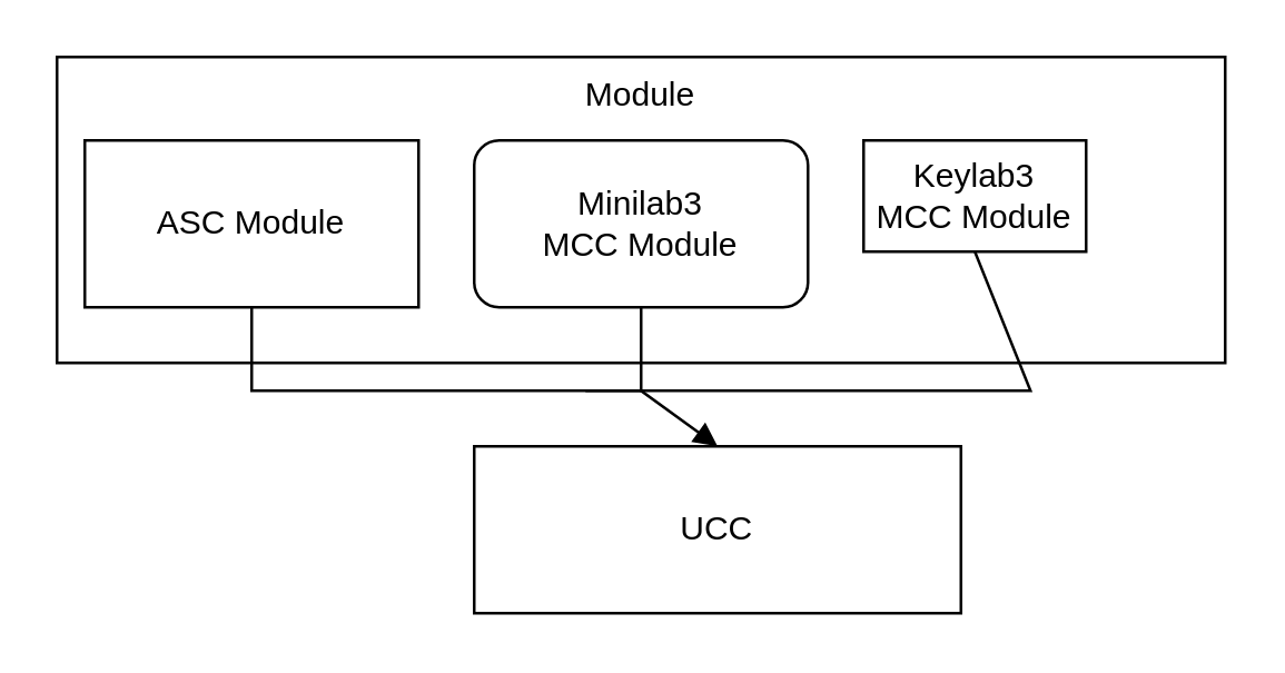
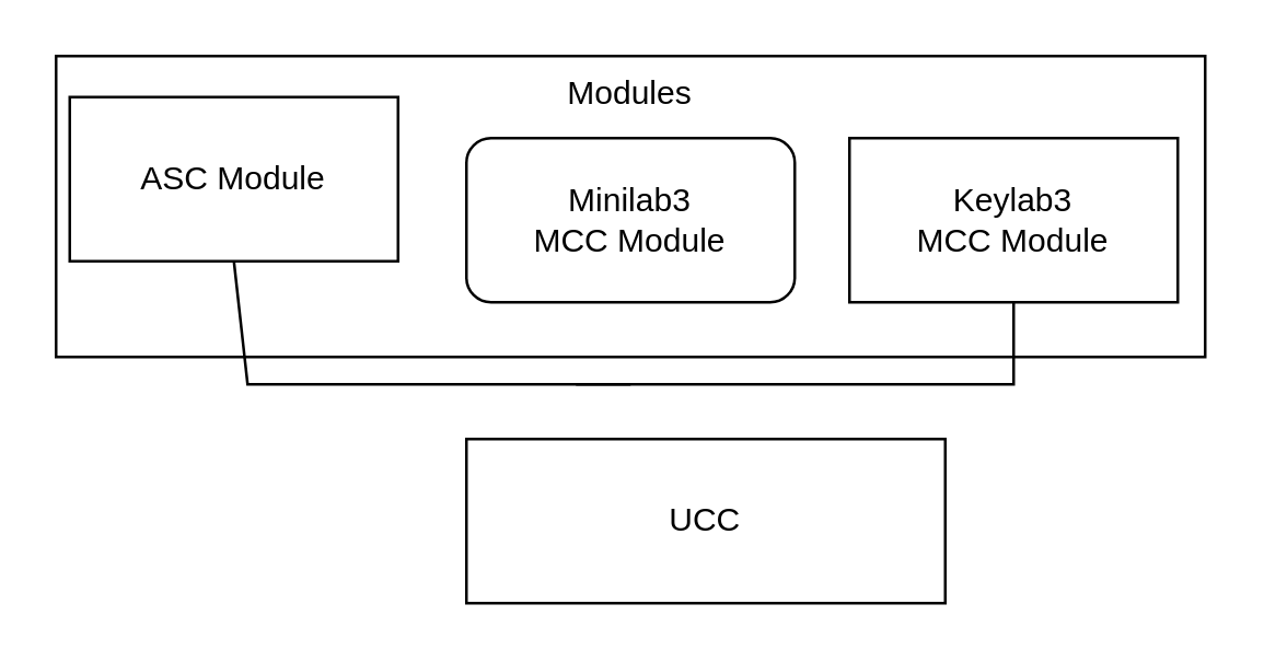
- <mxCell id="2" value="Module" style="whiteSpace=wrap;html=1;verticalAlign=top;" parent="1" vertex="1"><mxGeometry x="20" y="20" width="420" height="110" as="geometry" /></mxCell>
+ <mxCell id="2" value="Modules" style="whiteSpace=wrap;html=1;verticalAlign=top;" parent="1" vertex="1"><mxGeometry x="20" y="20" width="420" height="110" as="geometry" /></mxCell>
- <mxCell id="8" value="Keylab3 &lt;br&gt;MCC Module" style="whiteSpace=wrap;html=1;" vertex="1" parent="1"><mxGeometry x="310" y="50" width="80" height="40" as="geometry" /></mxCell>
+ <mxCell id="8" value="Keylab3 &lt;br&gt;MCC Module" style="whiteSpace=wrap;html=1;" vertex="1" parent="1"><mxGeometry x="310" y="50" width="120" height="60" as="geometry" /></mxCell>
- <mxCell id="4" value="ASC Module" style="whiteSpace=wrap;html=1;" parent="1" vertex="1"><mxGeometry x="30" y="50" width="120" height="60" as="geometry" /></mxCell>
+ <mxCell id="4" value="ASC Module" style="whiteSpace=wrap;html=1;" parent="1" vertex="1"><mxGeometry x="25" y="35" width="120" height="60" as="geometry" /></mxCell>
- <mxCell id="7" style="edgeStyle=none;html=1;endArrow=block;endFill=1;exitX=0.5;exitY=1;exitDx=0;exitDy=0;entryX=0.5;entryY=0;entryDx=0;entryDy=0;rounded=0;" parent="1" source="5" target="6" edge="1"><mxGeometry relative="1" as="geometry"><mxPoint x="60" y="120" as="sourcePoint" /><mxPoint x="150" y="170" as="targetPoint" /><Array as="points"><mxPoint x="230" y="140" /></Array></mxGeometry></mxCell>
